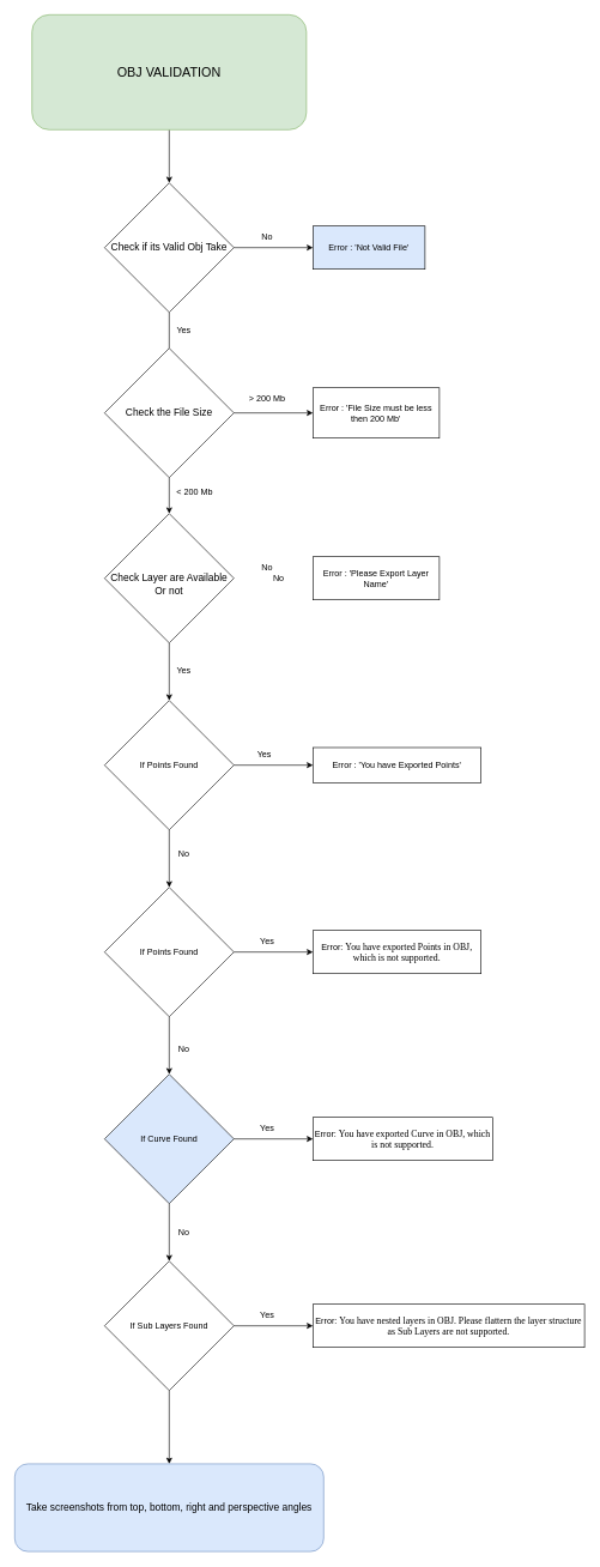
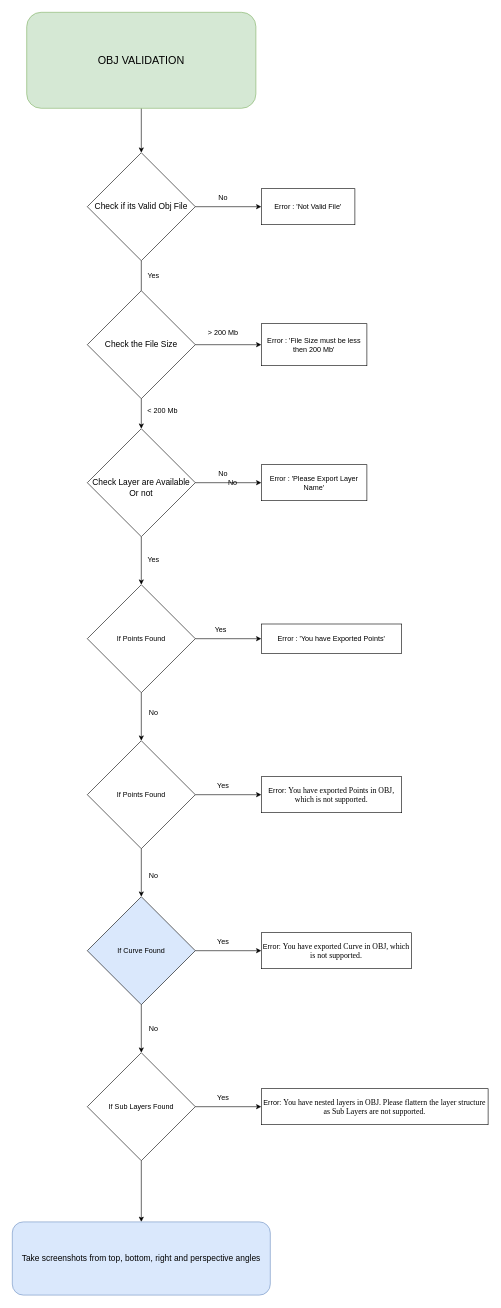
- <mxCell id="4" value="&lt;font style=&quot;font-size: 14px;&quot;&gt;Check if its Valid Obj Take&lt;/font&gt;" style="rhombus;whiteSpace=wrap;html=1;" parent="1" vertex="1"><mxGeometry x="145" y="254" width="180" height="180" as="geometry" /></mxCell>
+ <mxCell id="4" value="&lt;font style=&quot;font-size: 14px;&quot;&gt;Check if its Valid Obj File&lt;/font&gt;" style="rhombus;whiteSpace=wrap;html=1;" parent="1" vertex="1"><mxGeometry x="145" y="254" width="180" height="180" as="geometry" /></mxCell>
- <mxCell id="8" value="Error : 'Not Valid File'" style="whiteSpace=wrap;html=1;fillColor=#dae8fc;" parent="1" vertex="1"><mxGeometry x="435" y="314" width="156" height="60" as="geometry" /></mxCell>
+ <mxCell id="8" value="Error : 'Not Valid File'" style="whiteSpace=wrap;html=1;" parent="1" vertex="1"><mxGeometry x="435" y="314" width="156" height="60" as="geometry" /></mxCell>
+ <mxCell id="13" value="" style="edgeStyle=orthogonalEdgeStyle;rounded=0;orthogonalLoop=1;jettySize=auto;html=1;" parent="1" source="15" target="17" edge="1"><mxGeometry relative="1" as="geometry" /></mxCell>
